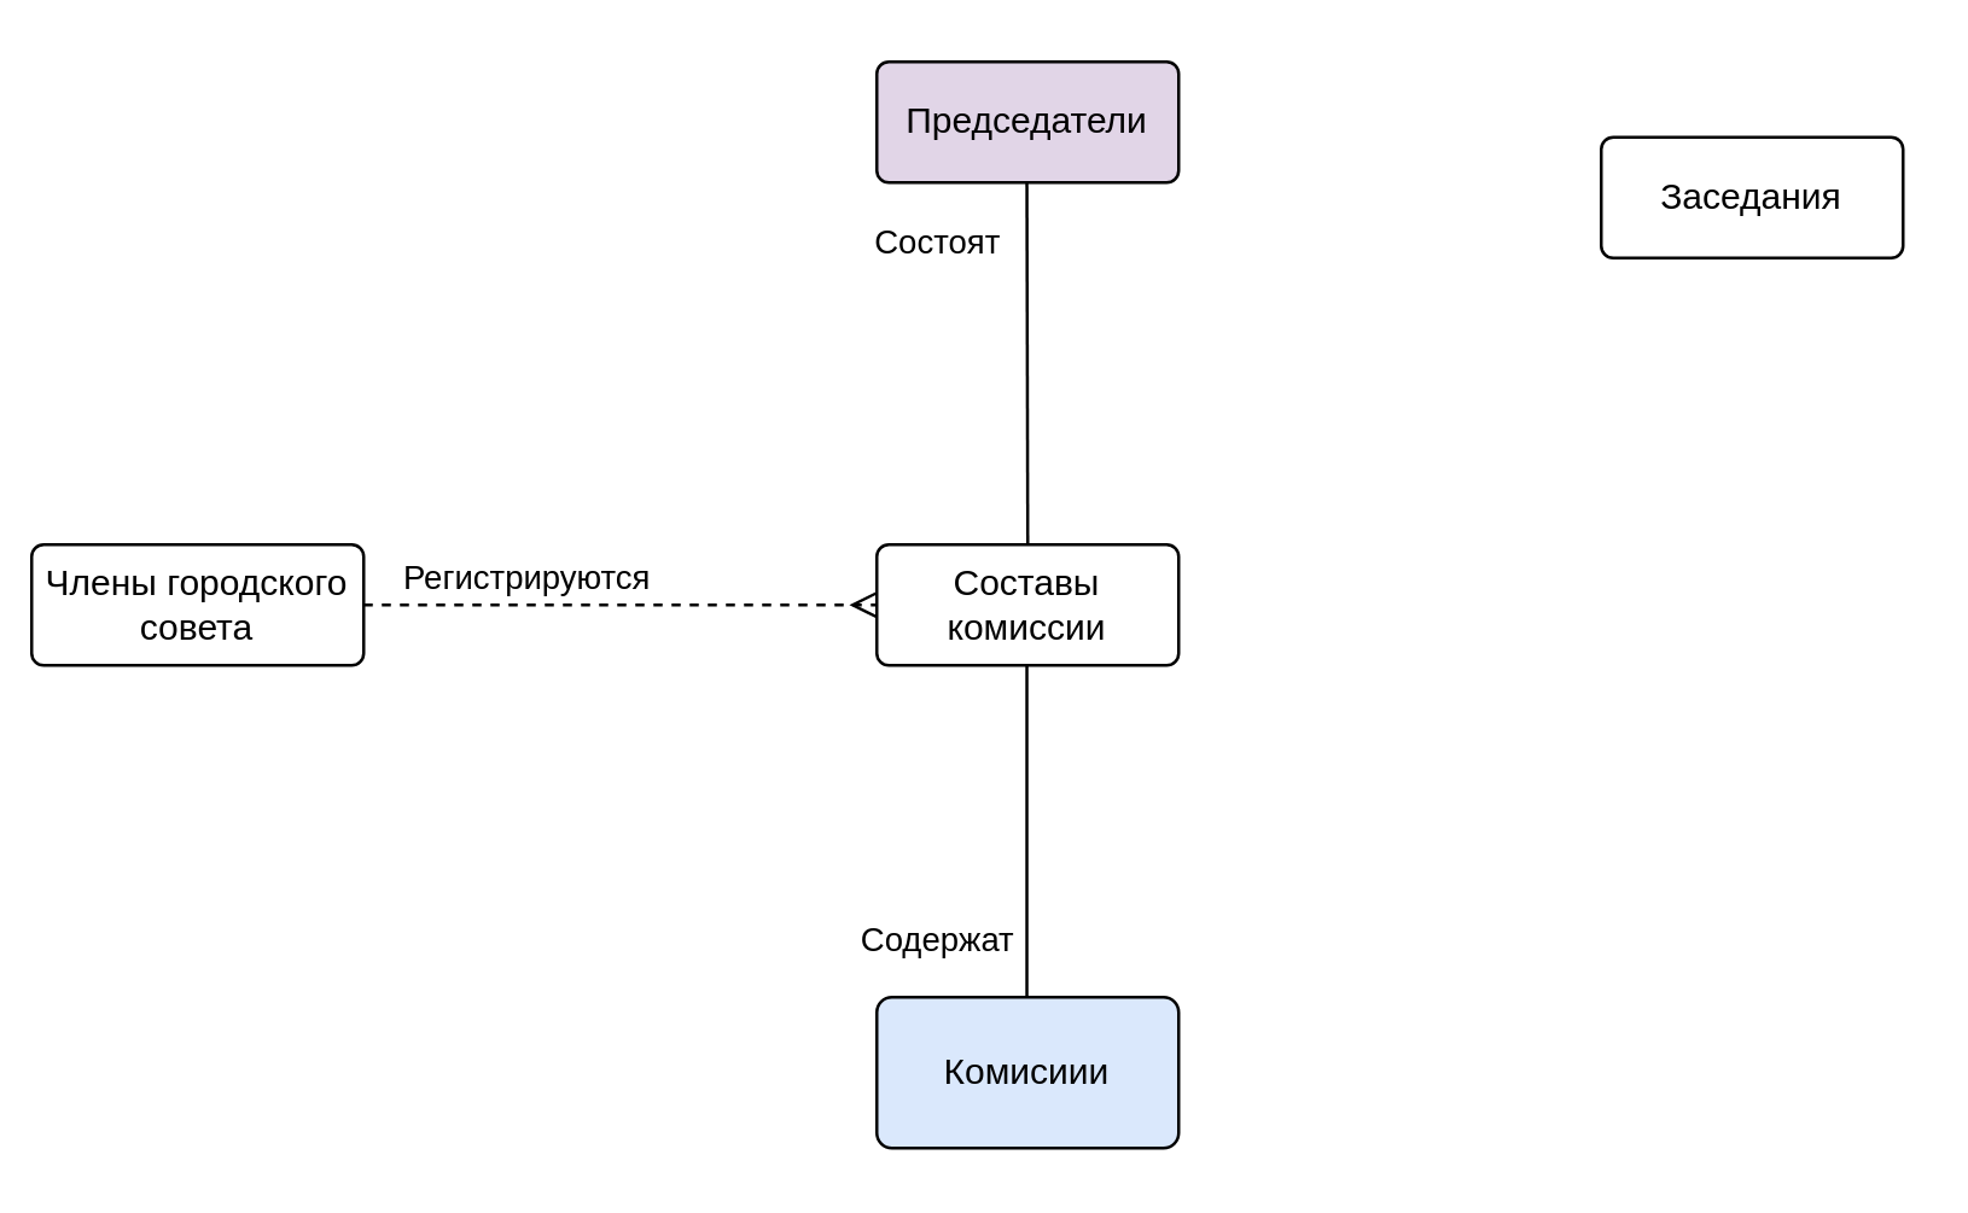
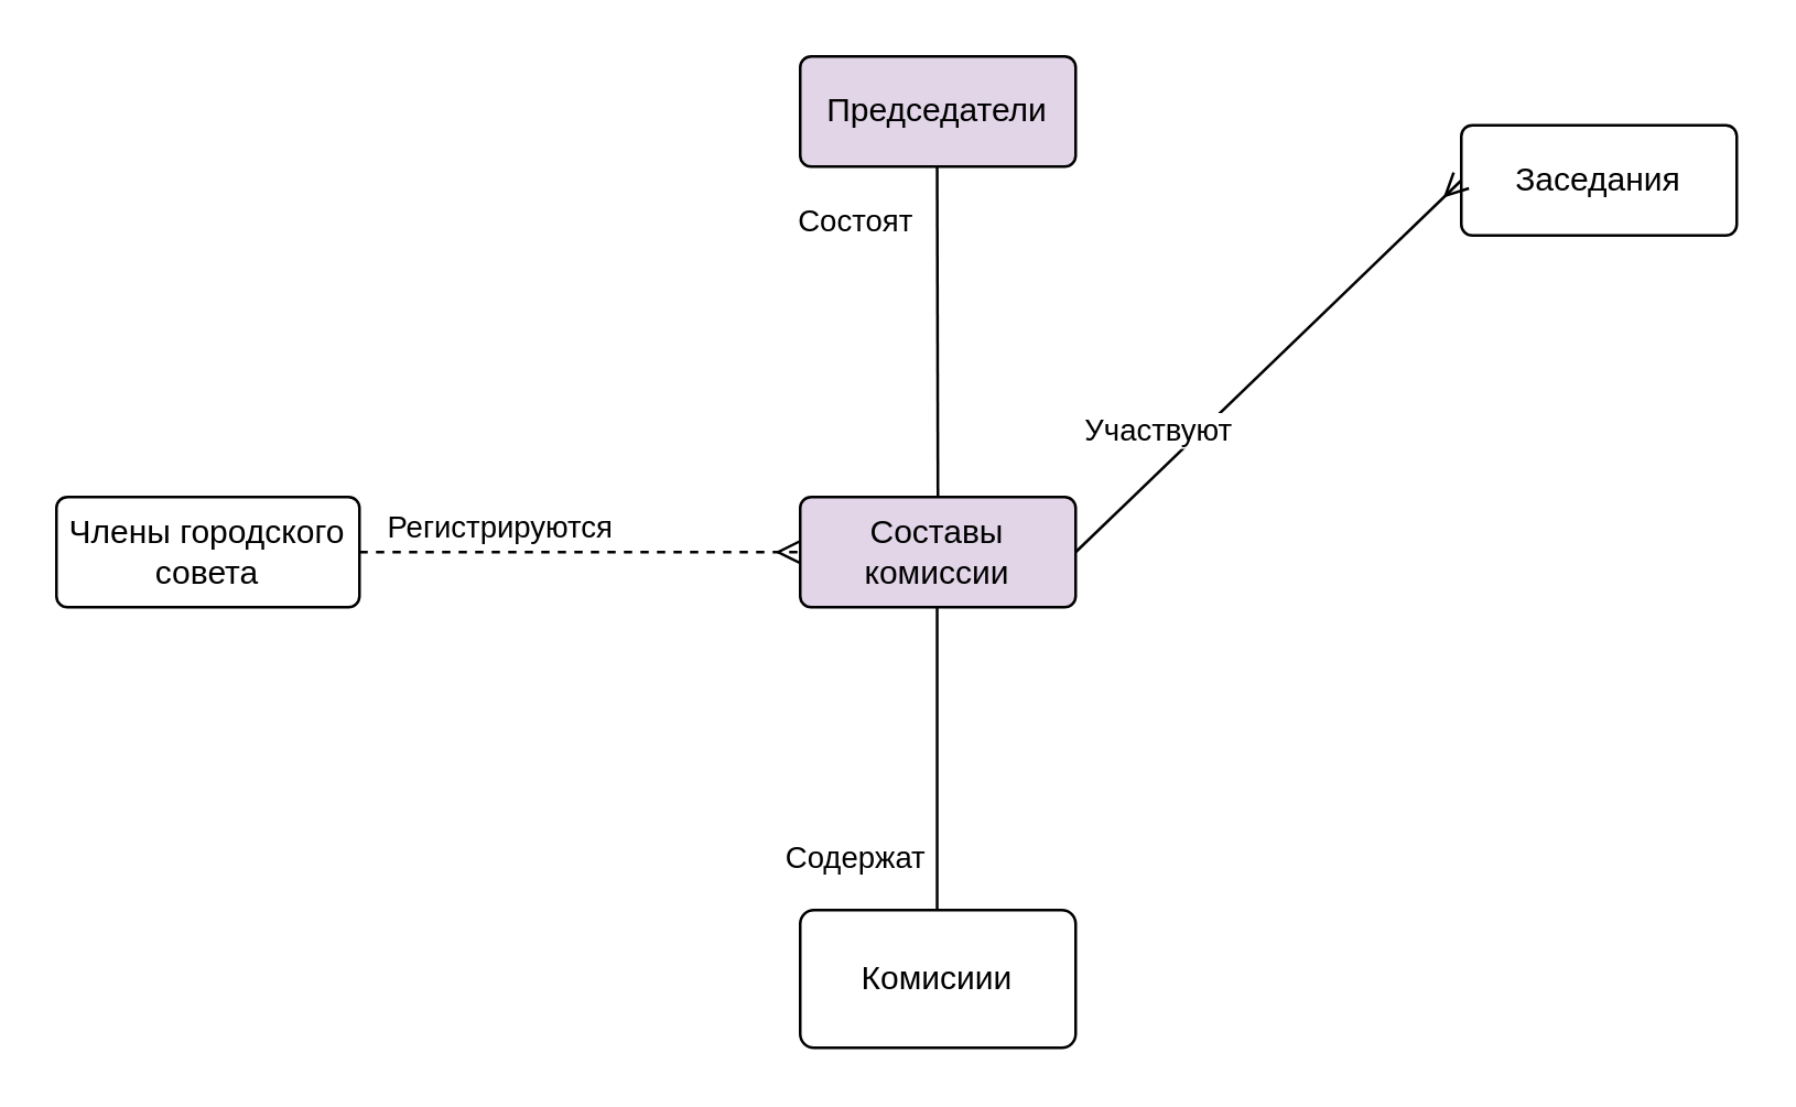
+ <mxCell id="13" value="" style="fontSize=12;html=1;endArrow=none;entryX=1;entryY=0.5;entryDx=0;entryDy=0;exitX=0;exitY=0.5;exitDx=0;exitDy=0;rounded=0;endFill=0;startArrow=ERmany;startFill=0;" edge="1" parent="1" source="12" target="4"><mxGeometry width="100" height="100" relative="1" as="geometry"><mxPoint x="460.29" y="280" as="sourcePoint" /><mxPoint x="460" y="160" as="targetPoint" /></mxGeometry></mxCell>
+ <mxCell id="14" value="Участвуют" style="edgeLabel;html=1;align=center;verticalAlign=middle;resizable=0;points=[];" vertex="1" connectable="0" parent="13"><mxGeometry x="0.504" y="-1" relative="1" as="geometry"><mxPoint x="-5" y="-10" as="offset" /></mxGeometry></mxCell>
- <mxCell id="2" value="Члены городского&lt;br&gt;совета" style="rounded=1;arcSize=10;whiteSpace=wrap;html=1;align=center;" vertex="1" parent="1"><mxGeometry x="10" y="180" width="110" height="40" as="geometry" /></mxCell>
+ <mxCell id="2" value="Члены городского&lt;br&gt;совета" style="rounded=1;arcSize=10;whiteSpace=wrap;html=1;align=center;" vertex="1" parent="1"><mxGeometry x="20" y="180" width="110" height="40" as="geometry" /></mxCell>
- <mxCell id="4" value="Составы&lt;br&gt;комиссии" style="rounded=1;arcSize=10;whiteSpace=wrap;html=1;align=center;" vertex="1" parent="1"><mxGeometry x="290" y="180" width="100" height="40" as="geometry" /></mxCell>
+ <mxCell id="4" value="Составы&lt;br&gt;комиссии" style="rounded=1;arcSize=10;whiteSpace=wrap;html=1;align=center;fillColor=#e1d5e7;" vertex="1" parent="1"><mxGeometry x="290" y="180" width="100" height="40" as="geometry" /></mxCell>
- <mxCell id="3" value="Комисиии" style="rounded=1;arcSize=10;whiteSpace=wrap;html=1;align=center;fillColor=#dae8fc;" vertex="1" parent="1"><mxGeometry x="290" y="330" width="100" height="50" as="geometry" /></mxCell>
+ <mxCell id="3" value="Комисиии" style="rounded=1;arcSize=10;whiteSpace=wrap;html=1;align=center;" vertex="1" parent="1"><mxGeometry x="290" y="330" width="100" height="50" as="geometry" /></mxCell>
